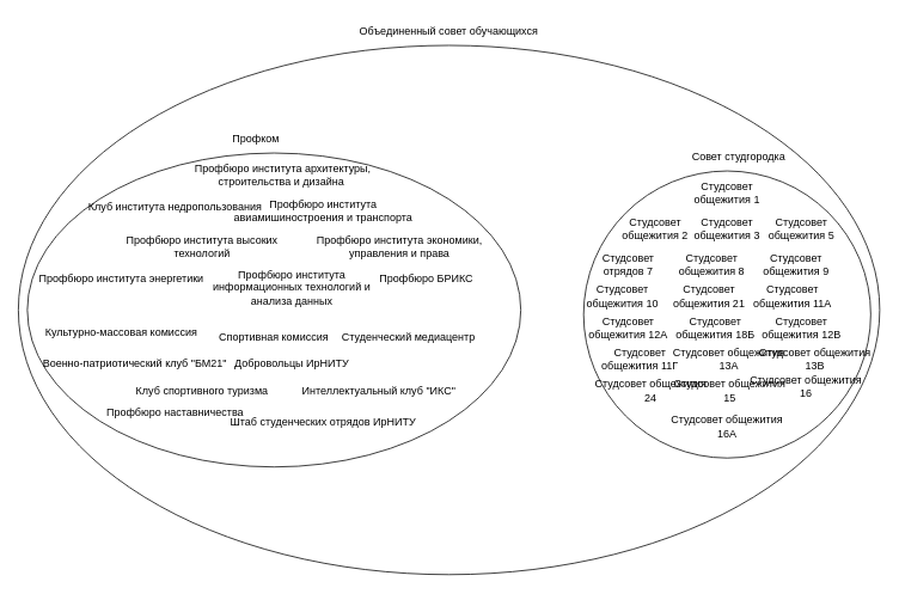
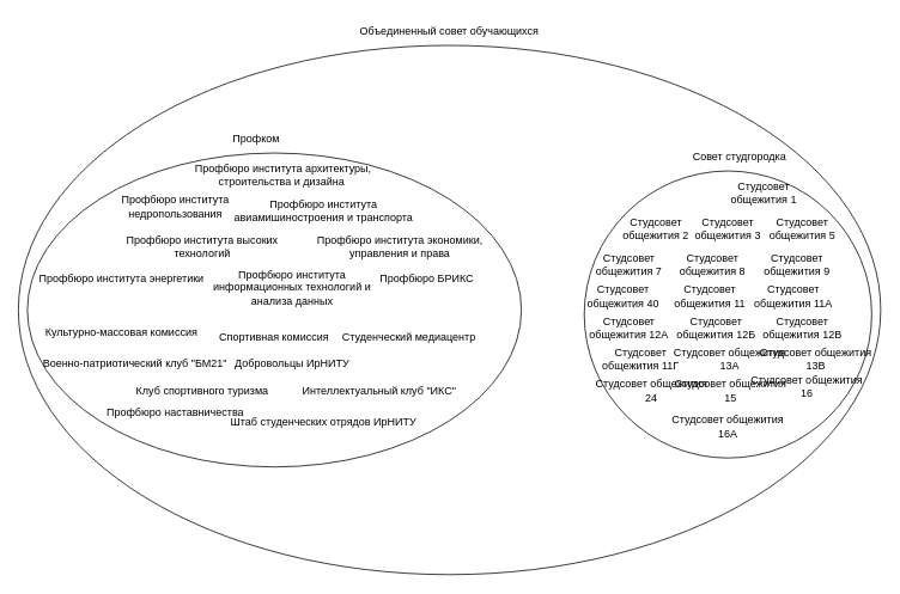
- <mxCell id="8" value="Студсовет общежития 1" style="text;html=1;strokeColor=none;fillColor=none;align=center;verticalAlign=middle;whiteSpace=wrap;rounded=0;" parent="1" vertex="1"><mxGeometry x="770" y="200" width="80" height="30" as="geometry" /></mxCell>
+ <mxCell id="8" value="Студсовет общежития 1" style="text;html=1;strokeColor=none;fillColor=none;align=center;verticalAlign=middle;whiteSpace=wrap;rounded=0;" parent="1" vertex="1"><mxGeometry x="810" y="200" width="80" height="30" as="geometry" /></mxCell>
- <mxCell id="11" value="Клуб института недропользования" style="text;html=1;strokeColor=none;fillColor=none;align=center;verticalAlign=middle;whiteSpace=wrap;rounded=0;" parent="1" vertex="1"><mxGeometry x="90" y="210" width="210" height="40" as="geometry" /></mxCell>
+ <mxCell id="11" value="Профбюро института недропользования" style="text;html=1;strokeColor=none;fillColor=none;align=center;verticalAlign=middle;whiteSpace=wrap;rounded=0;" parent="1" vertex="1"><mxGeometry x="90" y="210" width="210" height="40" as="geometry" /></mxCell>
- <mxCell id="29" value="Студсовет отрядов 7" style="text;html=1;strokeColor=none;fillColor=none;align=center;verticalAlign=middle;whiteSpace=wrap;rounded=0;" vertex="1" parent="1"><mxGeometry x="660" y="280" width="80" height="30" as="geometry" /></mxCell>
+ <mxCell id="29" value="Студсовет общежития 7" style="text;html=1;strokeColor=none;fillColor=none;align=center;verticalAlign=middle;whiteSpace=wrap;rounded=0;" vertex="1" parent="1"><mxGeometry x="660" y="280" width="80" height="30" as="geometry" /></mxCell>
- <mxCell id="32" value="Студсовет общежития 10" style="text;html=1;strokeColor=none;fillColor=none;align=center;verticalAlign=middle;whiteSpace=wrap;rounded=0;" vertex="1" parent="1"><mxGeometry x="645" y="320" width="97" height="20" as="geometry" /></mxCell>
+ <mxCell id="32" value="Студсовет общежития 40" style="text;html=1;strokeColor=none;fillColor=none;align=center;verticalAlign=middle;whiteSpace=wrap;rounded=0;" vertex="1" parent="1"><mxGeometry x="645" y="320" width="97" height="20" as="geometry" /></mxCell>
- <mxCell id="33" value="Студсовет общежития 21" style="text;html=1;strokeColor=none;fillColor=none;align=center;verticalAlign=middle;whiteSpace=wrap;rounded=0;" vertex="1" parent="1"><mxGeometry x="740" y="315" width="100" height="30" as="geometry" /></mxCell>
+ <mxCell id="33" value="Студсовет общежития 11" style="text;html=1;strokeColor=none;fillColor=none;align=center;verticalAlign=middle;whiteSpace=wrap;rounded=0;" vertex="1" parent="1"><mxGeometry x="740" y="315" width="100" height="30" as="geometry" /></mxCell>
- <mxCell id="36" value="Студсовет общежития 18Б" style="text;html=1;strokeColor=none;fillColor=none;align=center;verticalAlign=middle;whiteSpace=wrap;rounded=0;" vertex="1" parent="1"><mxGeometry x="747" y="350" width="100" height="30" as="geometry" /></mxCell>
+ <mxCell id="36" value="Студсовет общежития 12Б" style="text;html=1;strokeColor=none;fillColor=none;align=center;verticalAlign=middle;whiteSpace=wrap;rounded=0;" vertex="1" parent="1"><mxGeometry x="747" y="350" width="100" height="30" as="geometry" /></mxCell>
